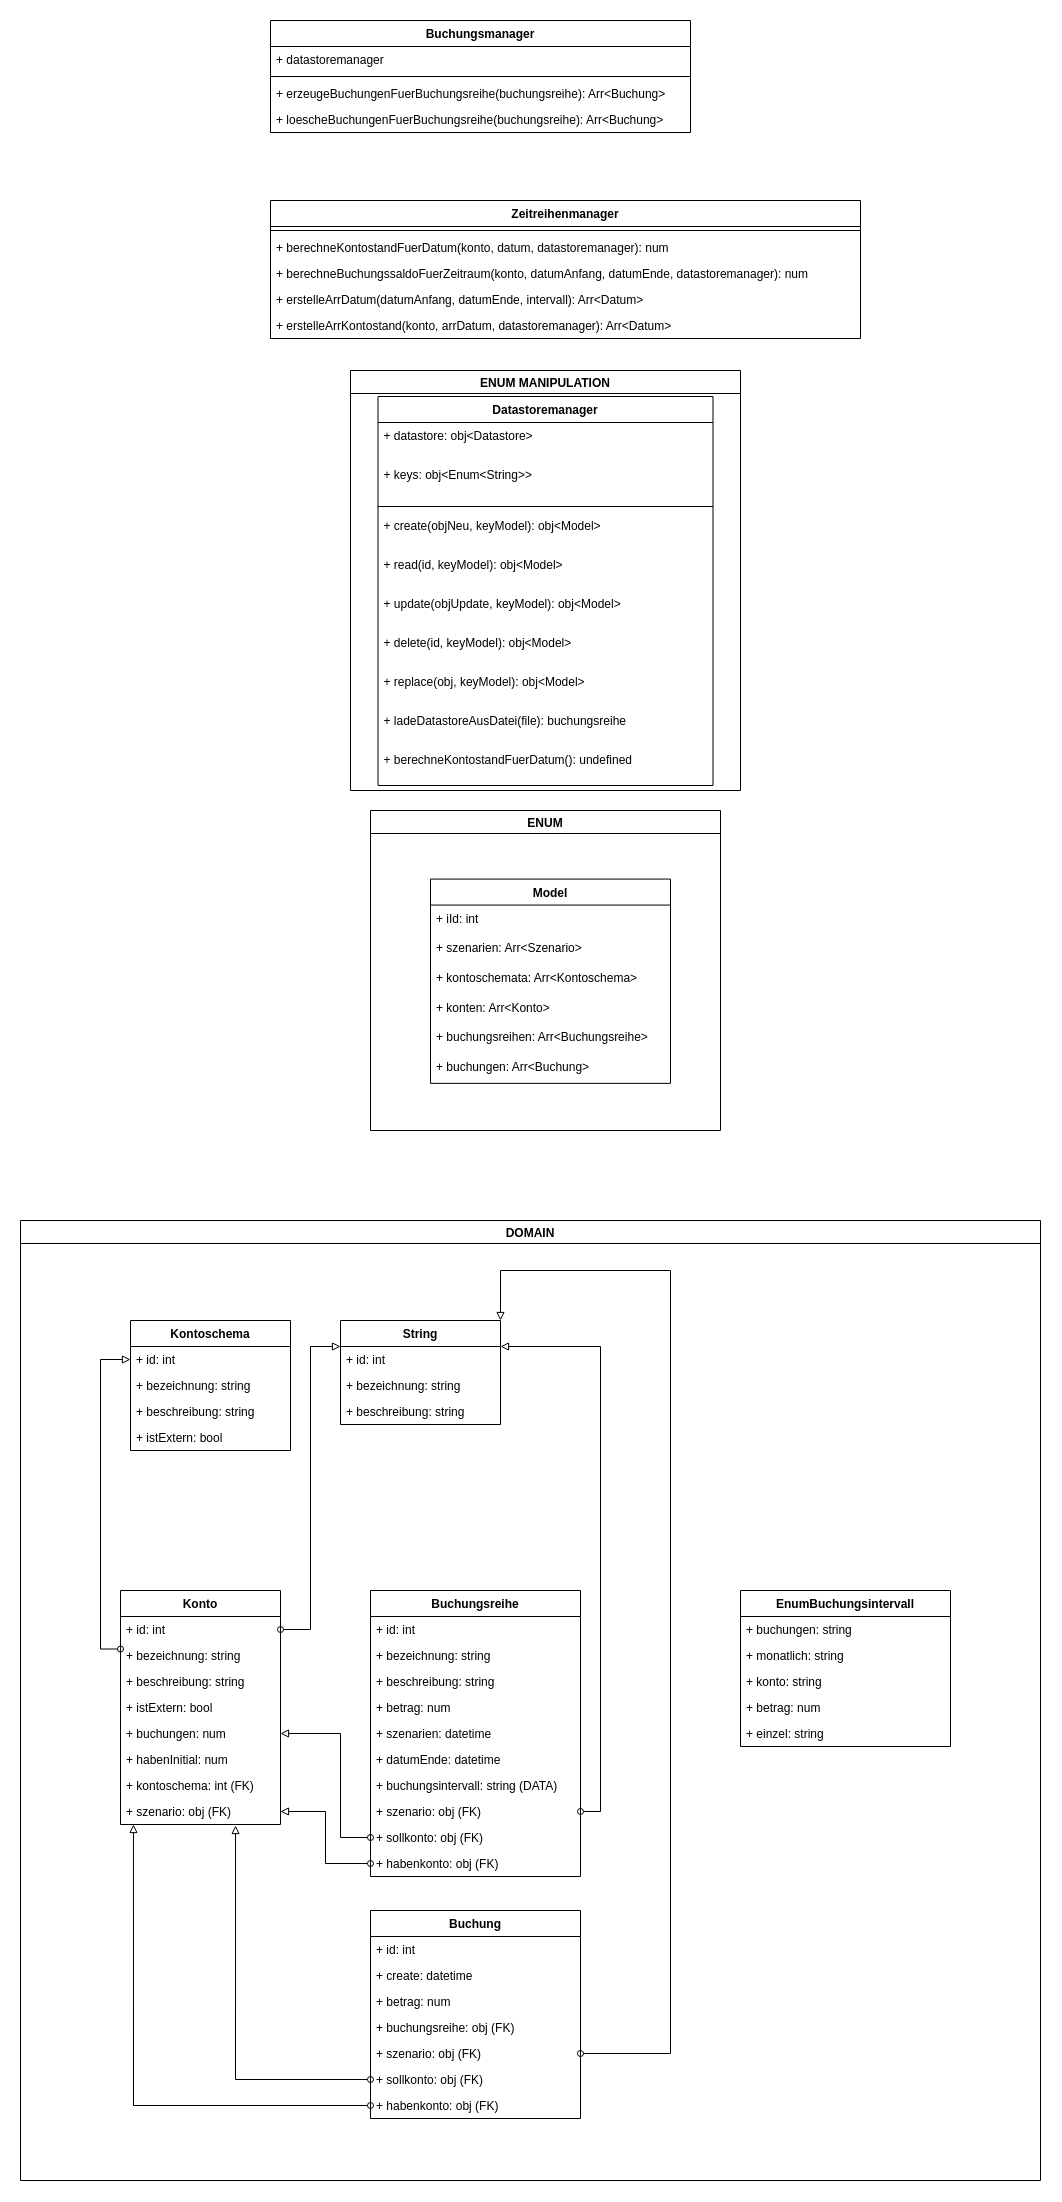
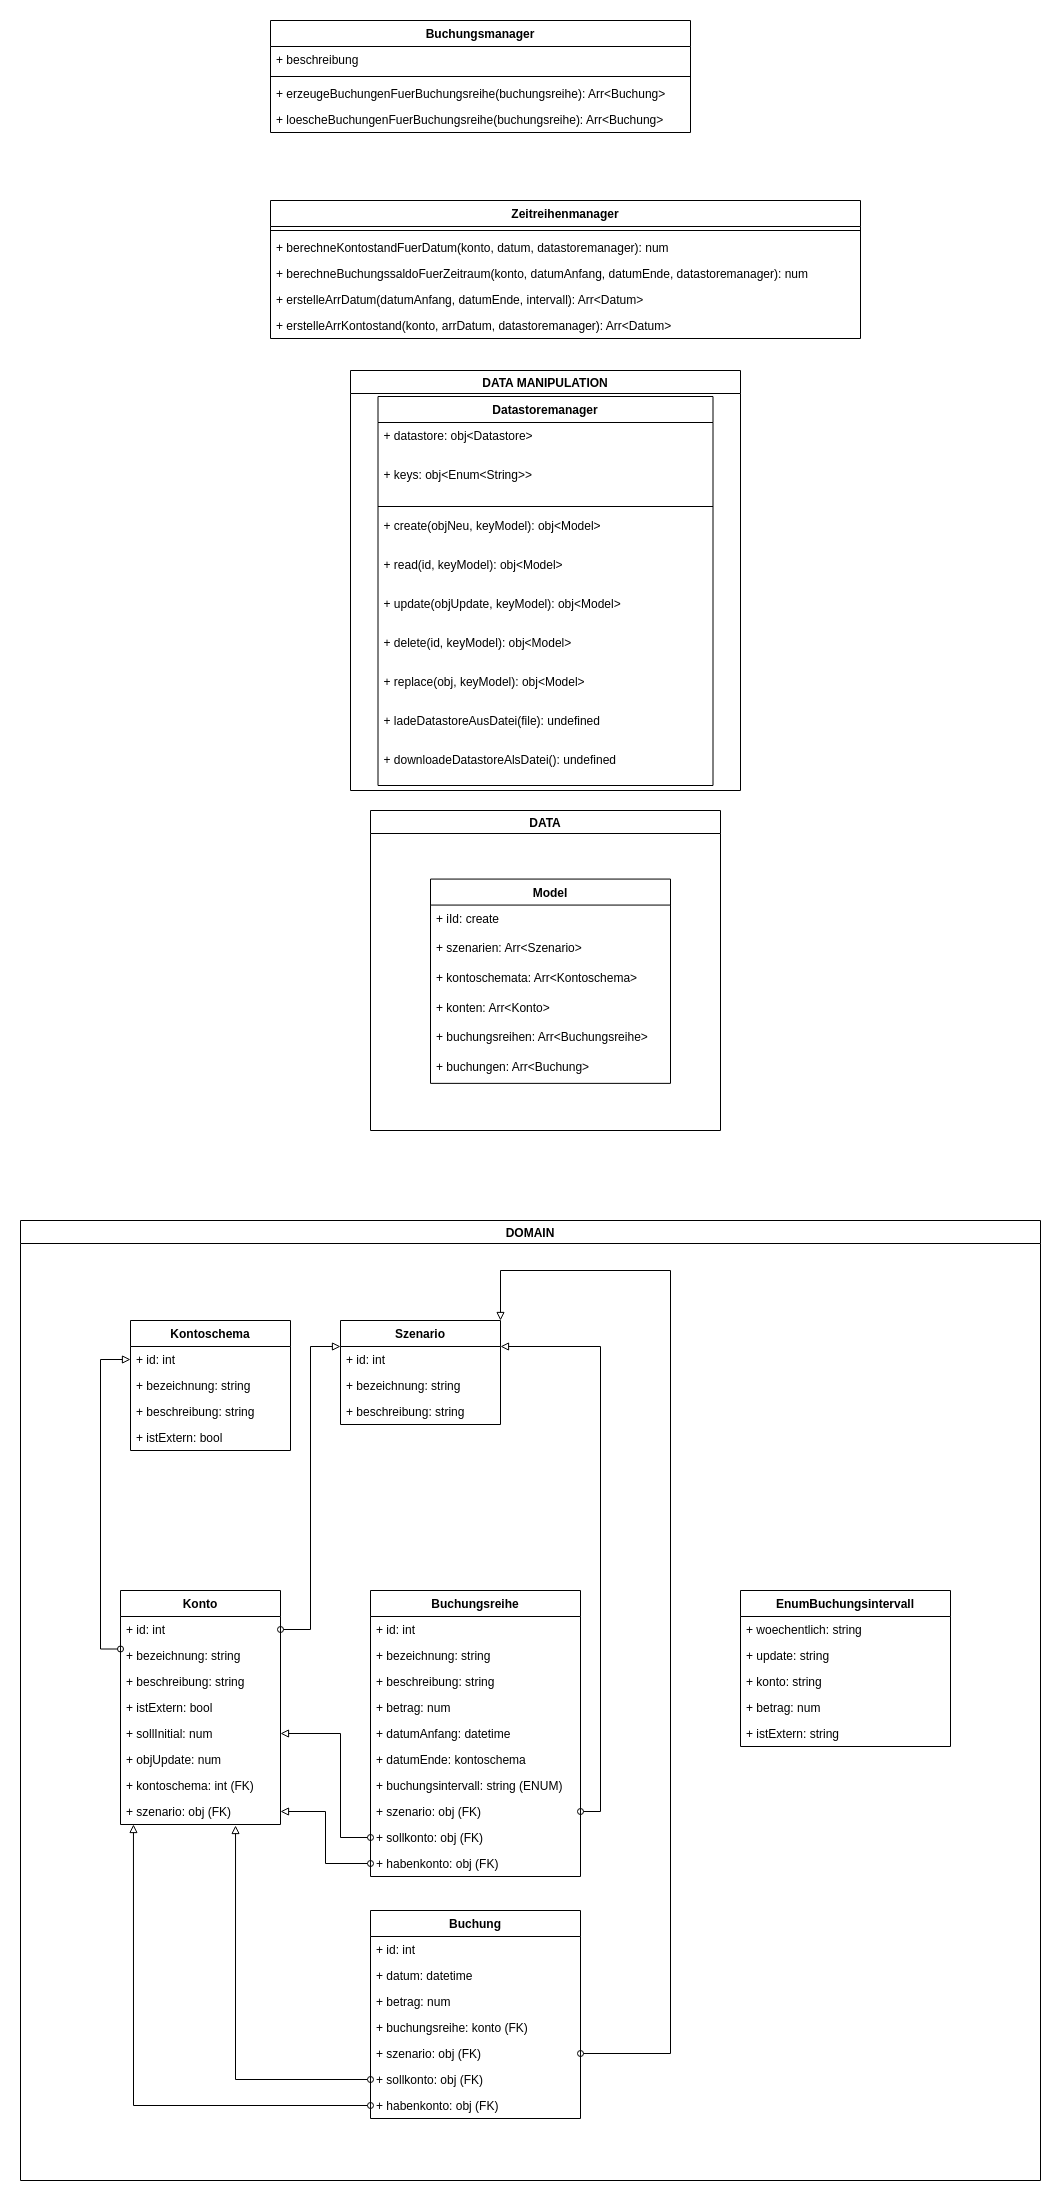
- <mxCell id="78" value="+ datastoremanager" style="text;strokeColor=none;fillColor=none;align=left;verticalAlign=top;spacingLeft=4;spacingRight=4;overflow=hidden;rotatable=0;points=[[0,0.5],[1,0.5]];portConstraint=eastwest;" vertex="1" parent="77"><mxGeometry y="26" width="420" height="26" as="geometry" /></mxCell>
+ <mxCell id="78" value="+ beschreibung" style="text;strokeColor=none;fillColor=none;align=left;verticalAlign=top;spacingLeft=4;spacingRight=4;overflow=hidden;rotatable=0;points=[[0,0.5],[1,0.5]];portConstraint=eastwest;" vertex="1" parent="77"><mxGeometry y="26" width="420" height="26" as="geometry" /></mxCell>
- <mxCell id="65" value="ENUM MANIPULATION" style="swimlane;" parent="64" vertex="1"><mxGeometry width="390" height="420.0" as="geometry" /></mxCell>
+ <mxCell id="65" value="DATA MANIPULATION" style="swimlane;" parent="64" vertex="1"><mxGeometry width="390" height="420.0" as="geometry" /></mxCell>
- <mxCell id="75" value="+ ladeDatastoreAusDatei(file): buchungsreihe" style="text;strokeColor=none;fillColor=none;align=left;verticalAlign=top;spacingLeft=4;spacingRight=4;overflow=hidden;rotatable=0;points=[[0,0.5],[1,0.5]];portConstraint=eastwest;" parent="66" vertex="1"><mxGeometry y="311" width="335" height="39" as="geometry" /></mxCell>
+ <mxCell id="75" value="+ ladeDatastoreAusDatei(file): undefined" style="text;strokeColor=none;fillColor=none;align=left;verticalAlign=top;spacingLeft=4;spacingRight=4;overflow=hidden;rotatable=0;points=[[0,0.5],[1,0.5]];portConstraint=eastwest;" parent="66" vertex="1"><mxGeometry y="311" width="335" height="39" as="geometry" /></mxCell>
- <mxCell id="76" value="+ berechneKontostandFuerDatum(): undefined" style="text;strokeColor=none;fillColor=none;align=left;verticalAlign=top;spacingLeft=4;spacingRight=4;overflow=hidden;rotatable=0;points=[[0,0.5],[1,0.5]];portConstraint=eastwest;" parent="66" vertex="1"><mxGeometry y="350" width="335" height="39" as="geometry" /></mxCell>
+ <mxCell id="76" value="+ downloadeDatastoreAlsDatei(): undefined" style="text;strokeColor=none;fillColor=none;align=left;verticalAlign=top;spacingLeft=4;spacingRight=4;overflow=hidden;rotatable=0;points=[[0,0.5],[1,0.5]];portConstraint=eastwest;" parent="66" vertex="1"><mxGeometry y="350" width="335" height="39" as="geometry" /></mxCell>
- <mxCell id="63" value="ENUM" style="swimlane;" parent="55" vertex="1"><mxGeometry width="350" height="320" as="geometry" /></mxCell>
+ <mxCell id="63" value="DATA" style="swimlane;" parent="55" vertex="1"><mxGeometry width="350" height="320" as="geometry" /></mxCell>
- <mxCell id="57" value="+ iId: int" style="text;strokeColor=none;fillColor=none;align=left;verticalAlign=top;spacingLeft=4;spacingRight=4;overflow=hidden;rotatable=0;points=[[0,0.5],[1,0.5]];portConstraint=eastwest;" parent="56" vertex="1"><mxGeometry y="26" width="240" height="29.714" as="geometry" /></mxCell>
+ <mxCell id="57" value="+ iId: create" style="text;strokeColor=none;fillColor=none;align=left;verticalAlign=top;spacingLeft=4;spacingRight=4;overflow=hidden;rotatable=0;points=[[0,0.5],[1,0.5]];portConstraint=eastwest;" parent="56" vertex="1"><mxGeometry y="26" width="240" height="29.714" as="geometry" /></mxCell>
- <mxCell id="18" value="String" style="swimlane;fontStyle=1;align=center;verticalAlign=top;childLayout=stackLayout;horizontal=1;startSize=26;horizontalStack=0;resizeParent=1;resizeParentMax=0;resizeLast=0;collapsible=1;marginBottom=0;" parent="2" vertex="1"><mxGeometry x="320" y="100" width="160" height="104" as="geometry" /></mxCell>
+ <mxCell id="18" value="Szenario" style="swimlane;fontStyle=1;align=center;verticalAlign=top;childLayout=stackLayout;horizontal=1;startSize=26;horizontalStack=0;resizeParent=1;resizeParentMax=0;resizeLast=0;collapsible=1;marginBottom=0;" parent="2" vertex="1"><mxGeometry x="320" y="100" width="160" height="104" as="geometry" /></mxCell>
- <mxCell id="49" value="+ buchungen: string" style="text;align=left;verticalAlign=top;spacingLeft=4;spacingRight=4;overflow=hidden;rotatable=0;points=[[0,0.5],[1,0.5]];portConstraint=eastwest;" parent="48" vertex="1"><mxGeometry y="26" width="210" height="26" as="geometry" /></mxCell>
+ <mxCell id="49" value="+ woechentlich: string" style="text;align=left;verticalAlign=top;spacingLeft=4;spacingRight=4;overflow=hidden;rotatable=0;points=[[0,0.5],[1,0.5]];portConstraint=eastwest;" parent="48" vertex="1"><mxGeometry y="26" width="210" height="26" as="geometry" /></mxCell>
- <mxCell id="50" value="+ monatlich: string" style="text;align=left;verticalAlign=top;spacingLeft=4;spacingRight=4;overflow=hidden;rotatable=0;points=[[0,0.5],[1,0.5]];portConstraint=eastwest;" parent="48" vertex="1"><mxGeometry y="52" width="210" height="26" as="geometry" /></mxCell>
+ <mxCell id="50" value="+ update: string" style="text;align=left;verticalAlign=top;spacingLeft=4;spacingRight=4;overflow=hidden;rotatable=0;points=[[0,0.5],[1,0.5]];portConstraint=eastwest;" parent="48" vertex="1"><mxGeometry y="52" width="210" height="26" as="geometry" /></mxCell>
- <mxCell id="14" value="+ buchungen: num" style="text;strokeColor=none;fillColor=none;align=left;verticalAlign=top;spacingLeft=4;spacingRight=4;overflow=hidden;rotatable=0;points=[[0,0.5],[1,0.5]];portConstraint=eastwest;" parent="9" vertex="1"><mxGeometry y="130" width="160" height="26" as="geometry" /></mxCell>
+ <mxCell id="14" value="+ sollInitial: num" style="text;strokeColor=none;fillColor=none;align=left;verticalAlign=top;spacingLeft=4;spacingRight=4;overflow=hidden;rotatable=0;points=[[0,0.5],[1,0.5]];portConstraint=eastwest;" parent="9" vertex="1"><mxGeometry y="130" width="160" height="26" as="geometry" /></mxCell>
- <mxCell id="28" value="+ szenarien: datetime" style="text;strokeColor=none;fillColor=none;align=left;verticalAlign=top;spacingLeft=4;spacingRight=4;overflow=hidden;rotatable=0;points=[[0,0.5],[1,0.5]];portConstraint=eastwest;" parent="23" vertex="1"><mxGeometry y="130" width="210" height="26" as="geometry" /></mxCell>
+ <mxCell id="28" value="+ datumAnfang: datetime" style="text;strokeColor=none;fillColor=none;align=left;verticalAlign=top;spacingLeft=4;spacingRight=4;overflow=hidden;rotatable=0;points=[[0,0.5],[1,0.5]];portConstraint=eastwest;" parent="23" vertex="1"><mxGeometry y="130" width="210" height="26" as="geometry" /></mxCell>
- <mxCell id="53" value="+ einzel: string" style="text;align=left;verticalAlign=top;spacingLeft=4;spacingRight=4;overflow=hidden;rotatable=0;points=[[0,0.5],[1,0.5]];portConstraint=eastwest;" parent="48" vertex="1"><mxGeometry y="130" width="210" height="26" as="geometry" /></mxCell>
+ <mxCell id="53" value="+ istExtern: string" style="text;align=left;verticalAlign=top;spacingLeft=4;spacingRight=4;overflow=hidden;rotatable=0;points=[[0,0.5],[1,0.5]];portConstraint=eastwest;" parent="48" vertex="1"><mxGeometry y="130" width="210" height="26" as="geometry" /></mxCell>
- <mxCell id="15" value="+ habenInitial: num" style="text;strokeColor=none;fillColor=none;align=left;verticalAlign=top;spacingLeft=4;spacingRight=4;overflow=hidden;rotatable=0;points=[[0,0.5],[1,0.5]];portConstraint=eastwest;" parent="9" vertex="1"><mxGeometry y="156" width="160" height="26" as="geometry" /></mxCell>
+ <mxCell id="15" value="+ objUpdate: num" style="text;strokeColor=none;fillColor=none;align=left;verticalAlign=top;spacingLeft=4;spacingRight=4;overflow=hidden;rotatable=0;points=[[0,0.5],[1,0.5]];portConstraint=eastwest;" parent="9" vertex="1"><mxGeometry y="156" width="160" height="26" as="geometry" /></mxCell>
- <mxCell id="29" value="+ datumEnde: datetime" style="text;strokeColor=none;fillColor=none;align=left;verticalAlign=top;spacingLeft=4;spacingRight=4;overflow=hidden;rotatable=0;points=[[0,0.5],[1,0.5]];portConstraint=eastwest;" parent="23" vertex="1"><mxGeometry y="156" width="210" height="26" as="geometry" /></mxCell>
+ <mxCell id="29" value="+ datumEnde: kontoschema" style="text;strokeColor=none;fillColor=none;align=left;verticalAlign=top;spacingLeft=4;spacingRight=4;overflow=hidden;rotatable=0;points=[[0,0.5],[1,0.5]];portConstraint=eastwest;" parent="23" vertex="1"><mxGeometry y="156" width="210" height="26" as="geometry" /></mxCell>
- <mxCell id="30" value="+ buchungsintervall: string (DATA)" style="text;strokeColor=none;fillColor=none;align=left;verticalAlign=top;spacingLeft=4;spacingRight=4;overflow=hidden;rotatable=0;points=[[0,0.5],[1,0.5]];portConstraint=eastwest;" parent="23" vertex="1"><mxGeometry y="182" width="210" height="26" as="geometry" /></mxCell>
+ <mxCell id="30" value="+ buchungsintervall: string (ENUM)" style="text;strokeColor=none;fillColor=none;align=left;verticalAlign=top;spacingLeft=4;spacingRight=4;overflow=hidden;rotatable=0;points=[[0,0.5],[1,0.5]];portConstraint=eastwest;" parent="23" vertex="1"><mxGeometry y="182" width="210" height="26" as="geometry" /></mxCell>
- <mxCell id="36" value="+ create: datetime" style="text;strokeColor=none;fillColor=none;align=left;verticalAlign=top;spacingLeft=4;spacingRight=4;overflow=hidden;rotatable=0;points=[[0,0.5],[1,0.5]];portConstraint=eastwest;" parent="34" vertex="1"><mxGeometry y="52" width="210" height="26" as="geometry" /></mxCell>
+ <mxCell id="36" value="+ datum: datetime" style="text;strokeColor=none;fillColor=none;align=left;verticalAlign=top;spacingLeft=4;spacingRight=4;overflow=hidden;rotatable=0;points=[[0,0.5],[1,0.5]];portConstraint=eastwest;" parent="34" vertex="1"><mxGeometry y="52" width="210" height="26" as="geometry" /></mxCell>
- <mxCell id="38" value="+ buchungsreihe: obj (FK)" style="text;strokeColor=none;fillColor=none;align=left;verticalAlign=top;spacingLeft=4;spacingRight=4;overflow=hidden;rotatable=0;points=[[0,0.5],[1,0.5]];portConstraint=eastwest;" parent="34" vertex="1"><mxGeometry y="104" width="210" height="26" as="geometry" /></mxCell>
+ <mxCell id="38" value="+ buchungsreihe: konto (FK)" style="text;strokeColor=none;fillColor=none;align=left;verticalAlign=top;spacingLeft=4;spacingRight=4;overflow=hidden;rotatable=0;points=[[0,0.5],[1,0.5]];portConstraint=eastwest;" parent="34" vertex="1"><mxGeometry y="104" width="210" height="26" as="geometry" /></mxCell>
